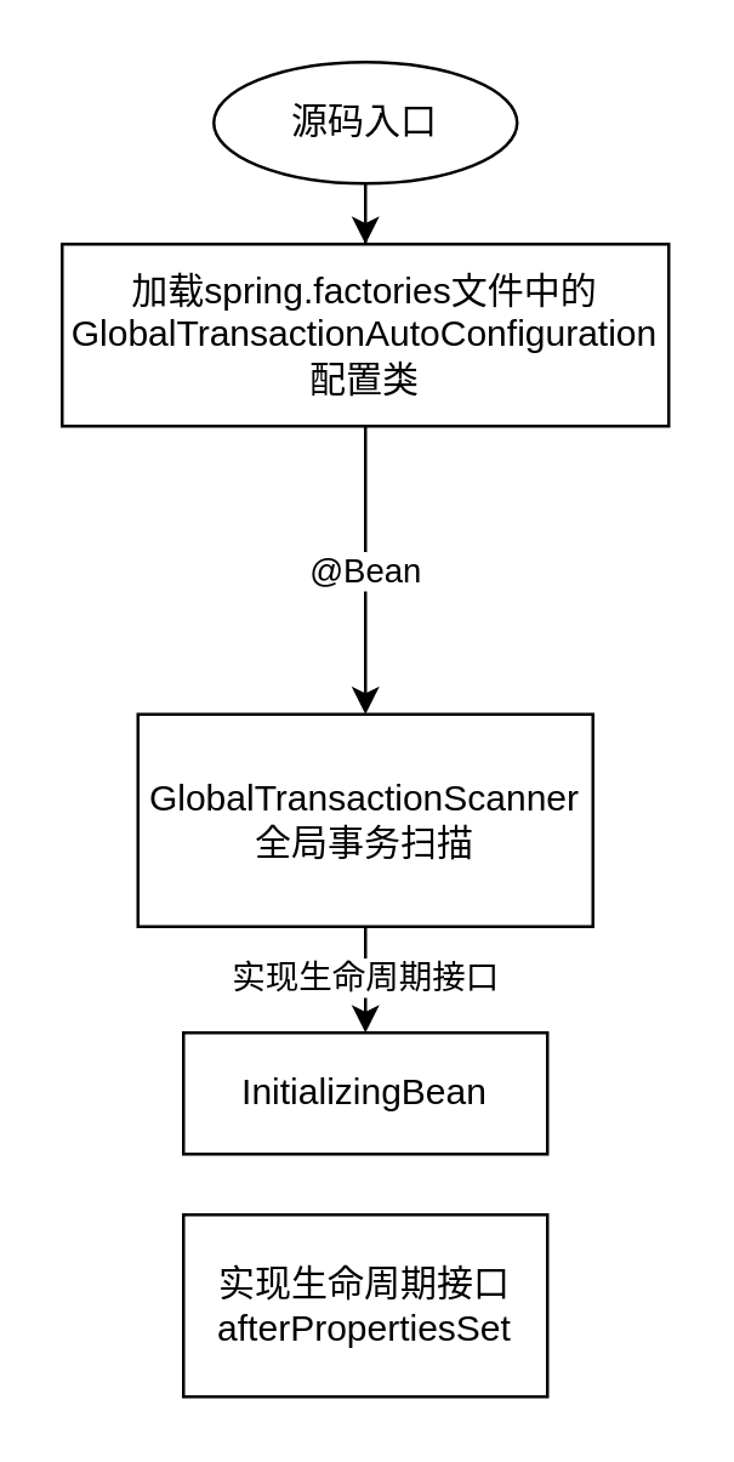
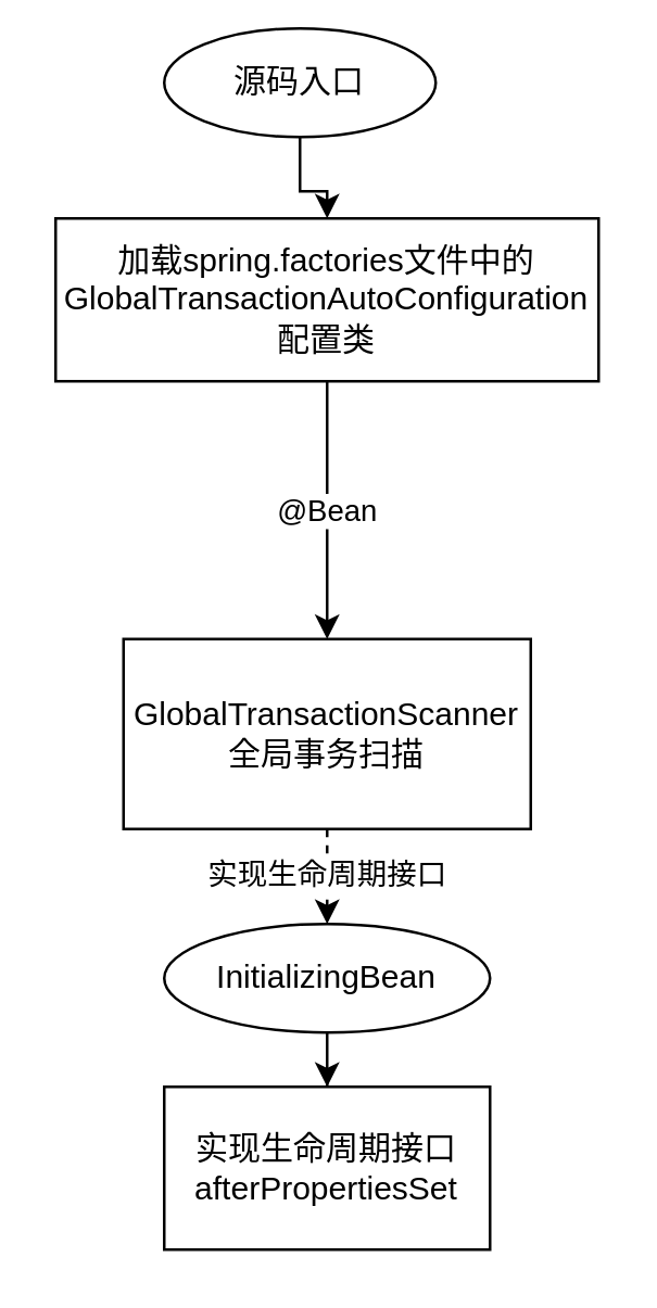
- <mxCell id="3" value="源码入口&lt;br&gt;" style="ellipse;whiteSpace=wrap;html=1;" parent="1" vertex="1"><mxGeometry x="70" y="20" width="100" height="40" as="geometry" /></mxCell>
+ <mxCell id="3" value="源码入口&lt;br&gt;" style="ellipse;whiteSpace=wrap;html=1;" parent="1" vertex="1"><mxGeometry x="60" y="10" width="100" height="40" as="geometry" /></mxCell>
- <mxCell id="6" value="实现生命周期接口" style="edgeStyle=orthogonalEdgeStyle;rounded=0;orthogonalLoop=1;jettySize=auto;html=1;" parent="1" source="7" target="9" edge="1"><mxGeometry relative="1" as="geometry" /></mxCell>
+ <mxCell id="6" value="实现生命周期接口" style="edgeStyle=orthogonalEdgeStyle;rounded=0;orthogonalLoop=1;jettySize=auto;html=1;dashed=1;" parent="1" source="7" target="9" edge="1"><mxGeometry relative="1" as="geometry" /></mxCell>
- <mxCell id="9" value="InitializingBean" style="whiteSpace=wrap;html=1;" parent="1" vertex="1"><mxGeometry x="60" y="340" width="120" height="40" as="geometry" /></mxCell>
+ <mxCell id="9" value="InitializingBean" style="ellipse;whiteSpace=wrap;html=1;" parent="1" vertex="1"><mxGeometry x="60" y="340" width="120" height="40" as="geometry" /></mxCell>
+ <mxCell id="8" value="" style="edgeStyle=orthogonalEdgeStyle;rounded=0;orthogonalLoop=1;jettySize=auto;html=1;" parent="1" source="9" target="10" edge="1"><mxGeometry relative="1" as="geometry" /></mxCell>
